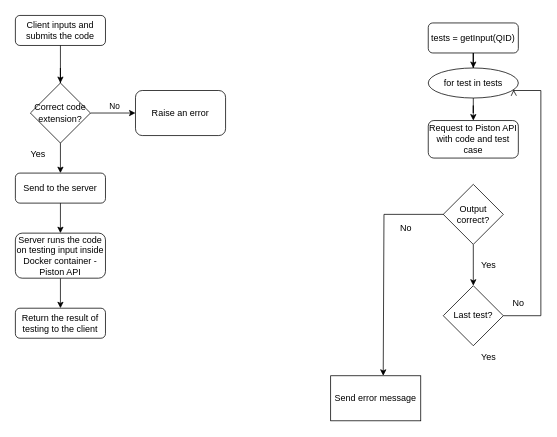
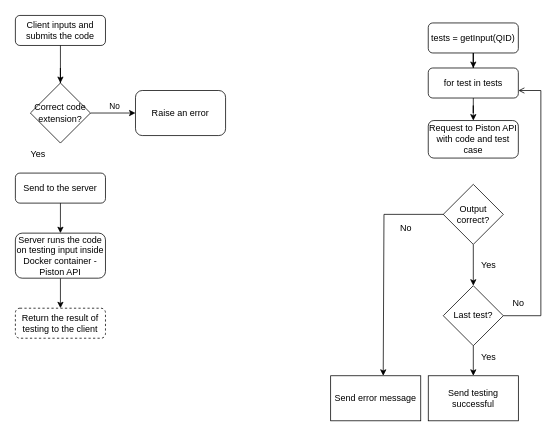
- <mxCell id="19" value="for test in tests" style="ellipse;whiteSpace=wrap;html=1;" vertex="1" parent="1"><mxGeometry x="570" y="90" width="120" height="40" as="geometry" /></mxCell>
+ <mxCell id="19" value="for test in tests" style="rounded=1;whiteSpace=wrap;html=1;" vertex="1" parent="1"><mxGeometry x="570" y="90" width="120" height="40" as="geometry" /></mxCell>
- <mxCell id="7" value="" style="edgeStyle=orthogonalEdgeStyle;rounded=0;orthogonalLoop=1;jettySize=auto;html=1;" parent="1" source="8" target="11" edge="1"><mxGeometry relative="1" as="geometry" /></mxCell>
- <mxCell id="14" value="Return the result of testing to the client" style="whiteSpace=wrap;html=1;rounded=1;" parent="1" vertex="1"><mxGeometry x="20" y="410" width="120" height="40" as="geometry" /></mxCell>
+ <mxCell id="14" value="Return the result of testing to the client" style="whiteSpace=wrap;html=1;rounded=1;dashed=1;" parent="1" vertex="1"><mxGeometry x="20" y="410" width="120" height="40" as="geometry" /></mxCell>
+ <mxCell id="26" value="" style="edgeStyle=orthogonalEdgeStyle;rounded=0;orthogonalLoop=1;jettySize=auto;html=1;" edge="1" parent="1" source="27" target="29"><mxGeometry relative="1" as="geometry" /></mxCell>
+ <mxCell id="29" value="Send testing successful" style="whiteSpace=wrap;html=1;" vertex="1" parent="1"><mxGeometry x="570" y="500" width="120" height="60" as="geometry" /></mxCell>
